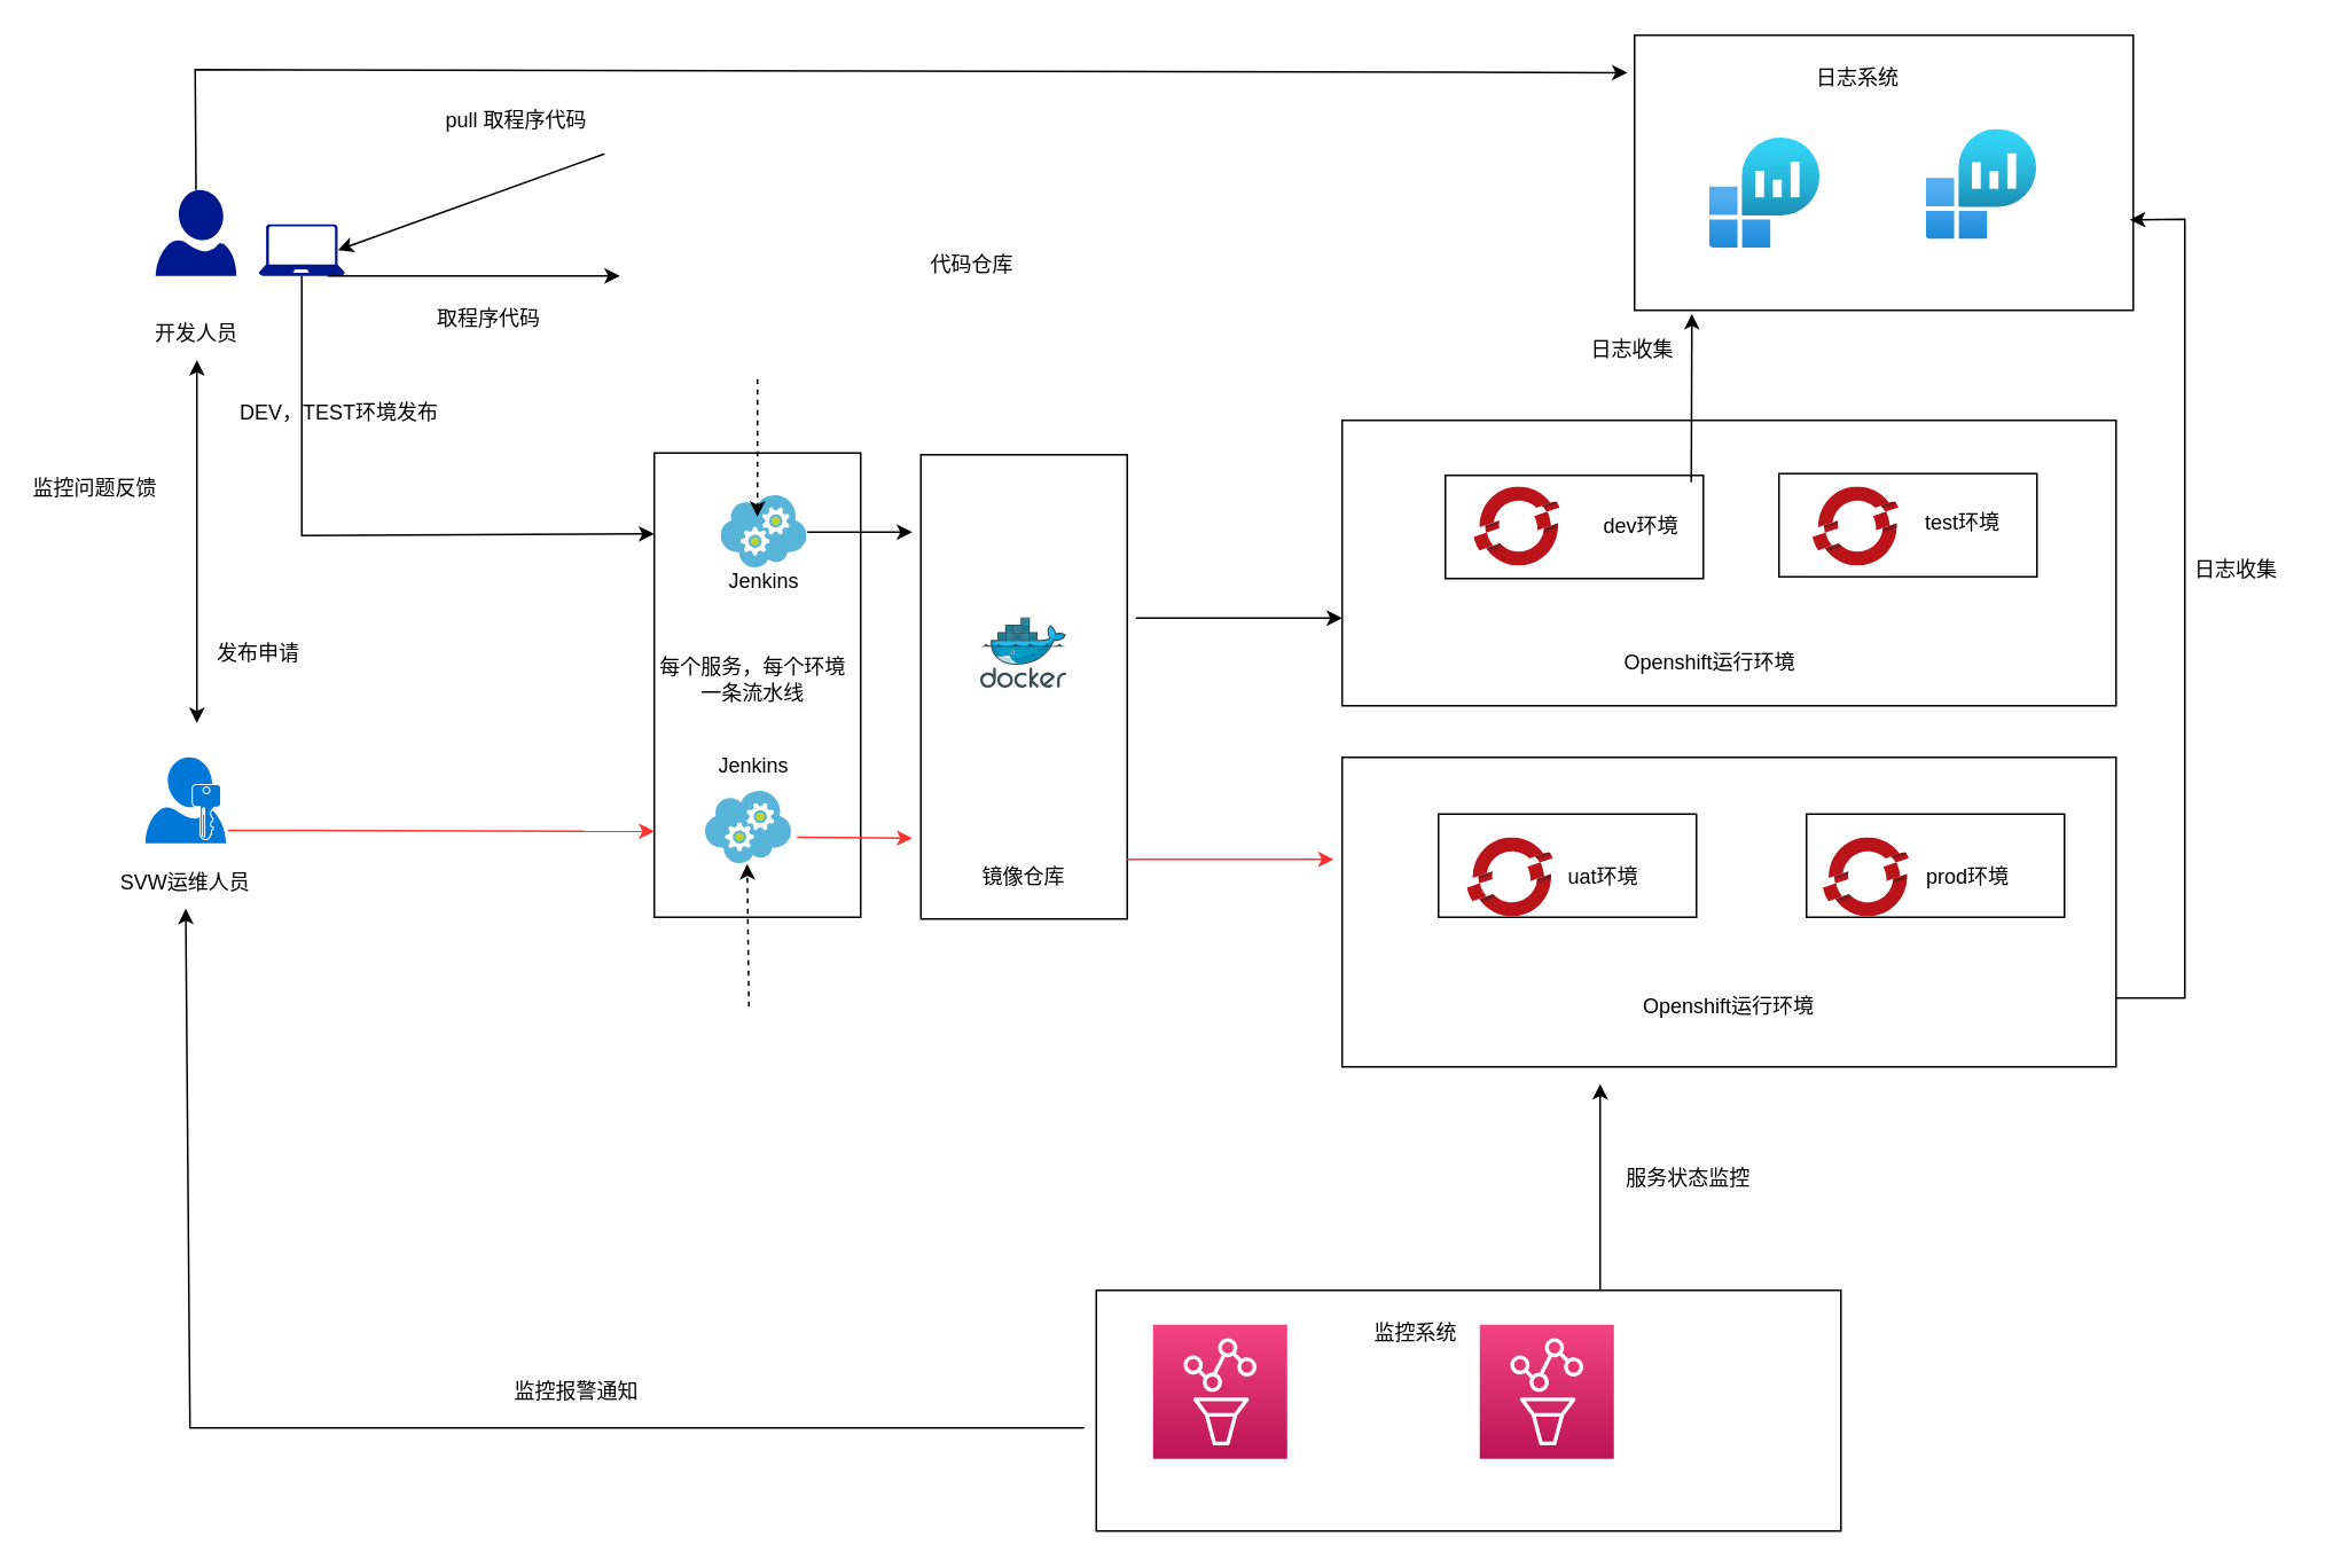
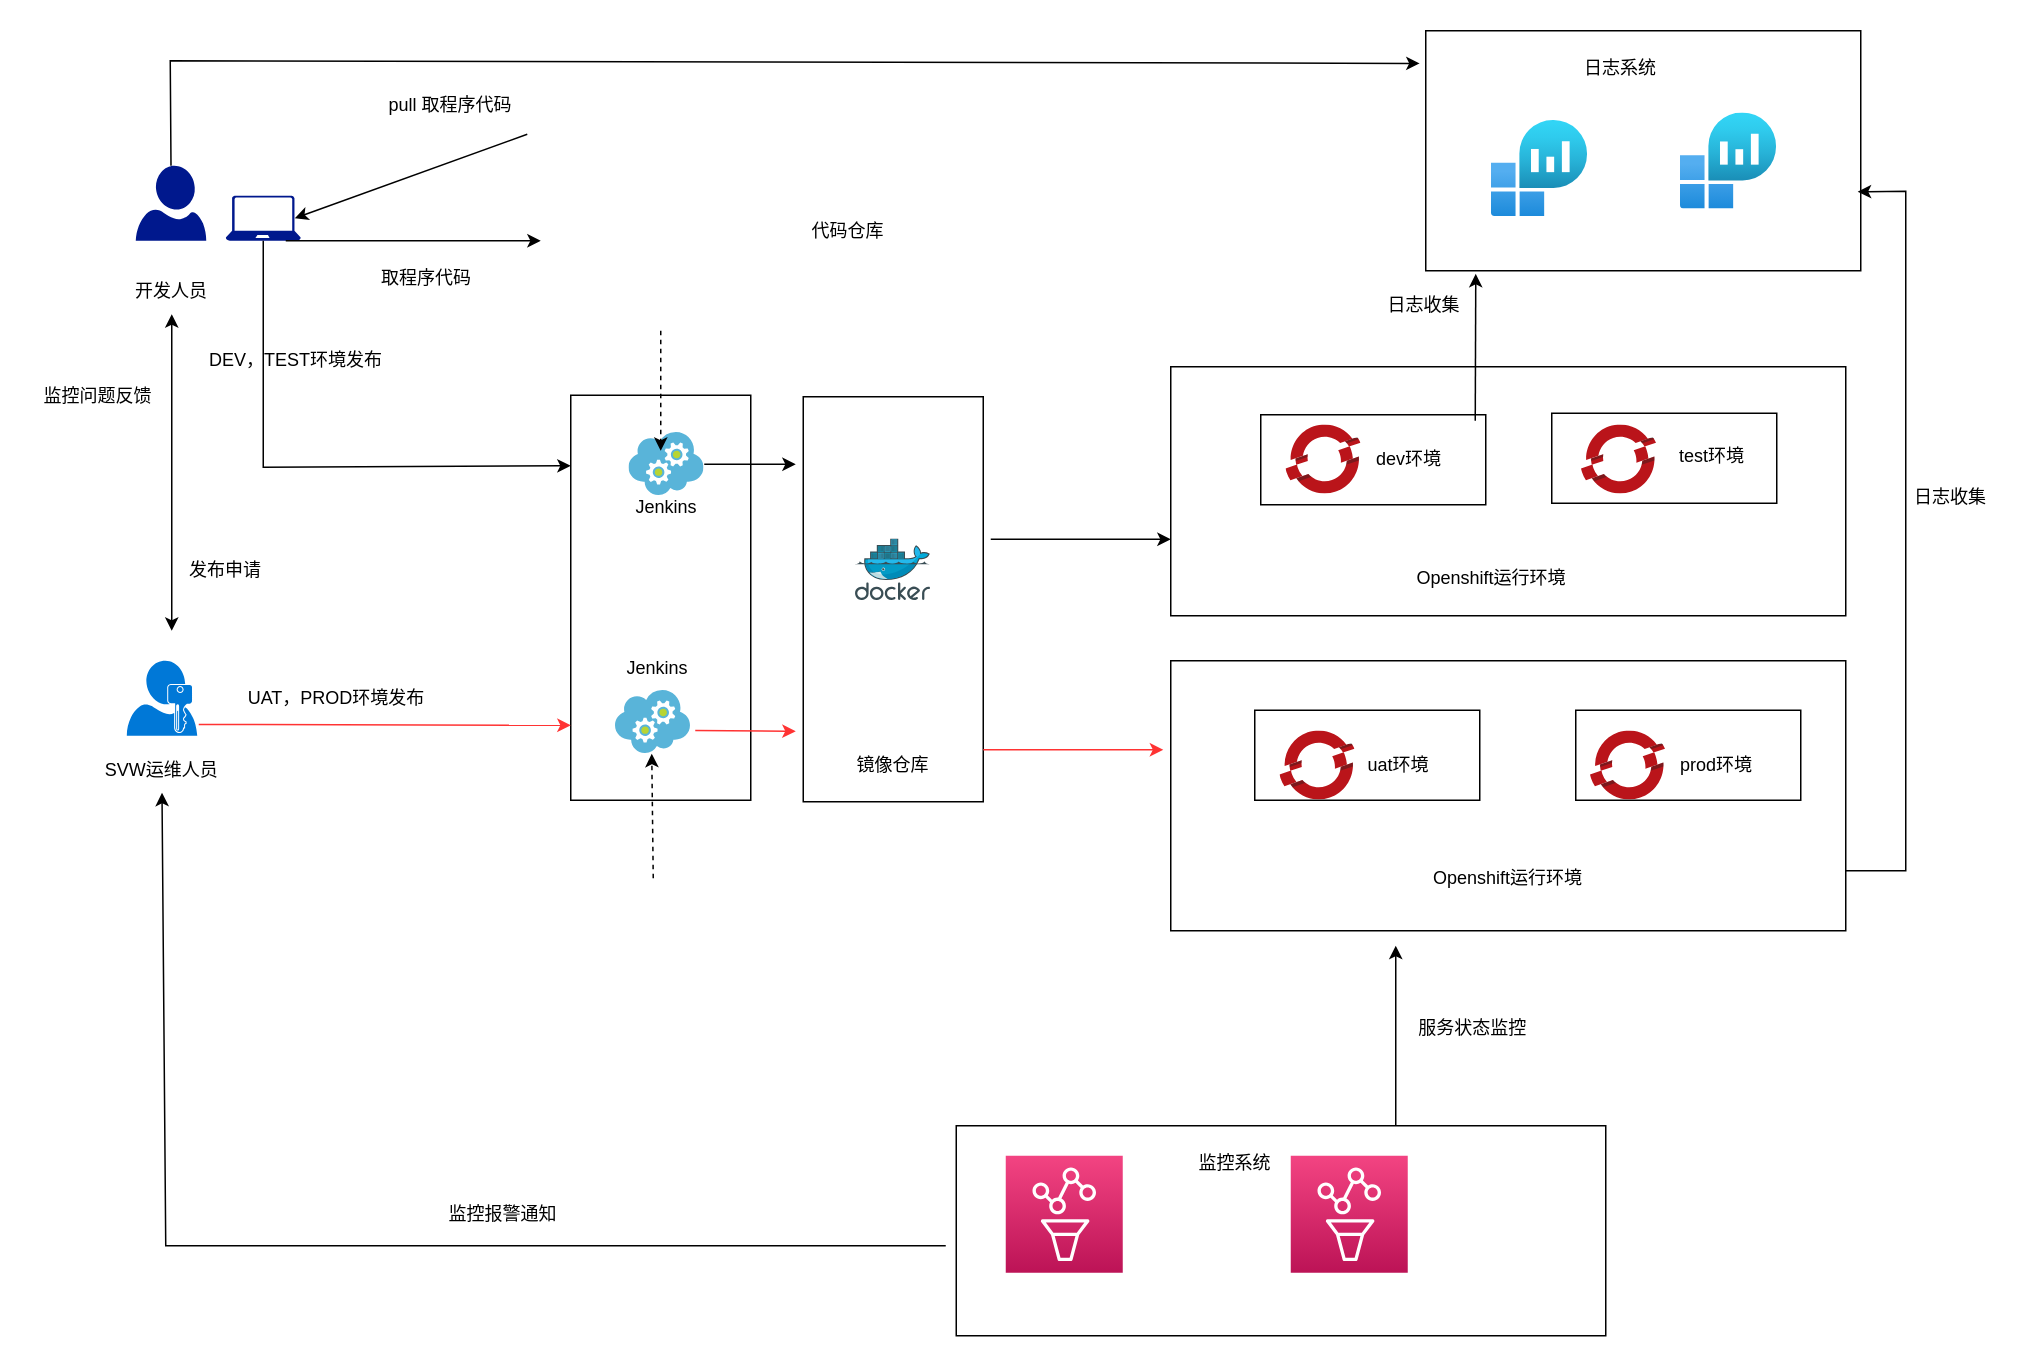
- <mxCell id="49" value="监控问题反馈" style="text;html=1;strokeColor=none;fillColor=none;align=center;verticalAlign=middle;whiteSpace=wrap;rounded=0;" vertex="1" parent="1"><mxGeometry x="10" y="259" width="90" height="50" as="geometry" /></mxCell>
+ <mxCell id="49" value="监控问题反馈" style="text;html=1;strokeColor=none;fillColor=none;align=center;verticalAlign=middle;whiteSpace=wrap;rounded=0;" vertex="1" parent="1"><mxGeometry x="20" y="239" width="90" height="50" as="geometry" /></mxCell>
- <mxCell id="26" value="dev环境" style="text;html=1;strokeColor=none;fillColor=none;align=center;verticalAlign=middle;whiteSpace=wrap;rounded=0;" vertex="1" parent="1"><mxGeometry x="924" y="291" width="60" height="30" as="geometry" /></mxCell>
+ <mxCell id="26" value="dev环境" style="text;html=1;strokeColor=none;fillColor=none;align=center;verticalAlign=middle;whiteSpace=wrap;rounded=0;" vertex="1" parent="1"><mxGeometry x="909" y="291" width="60" height="30" as="geometry" /></mxCell>
- <mxCell id="40" value="每个服务，每个环境一条流水线" style="text;html=1;strokeColor=none;fillColor=none;align=center;verticalAlign=middle;whiteSpace=wrap;rounded=0;" vertex="1" parent="1"><mxGeometry x="380" y="380" width="115" height="30" as="geometry" /></mxCell>
+ <mxCell id="38" value="UAT，PROD环境发布" style="text;html=1;strokeColor=none;fillColor=none;align=center;verticalAlign=middle;whiteSpace=wrap;rounded=0;" vertex="1" parent="1"><mxGeometry x="164" y="450" width="120" height="30" as="geometry" /></mxCell>
